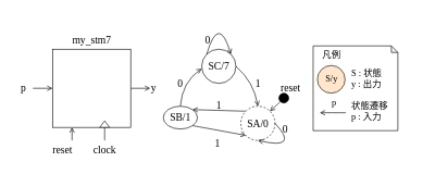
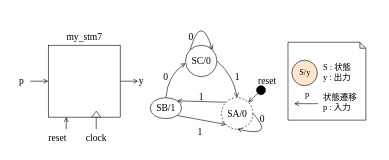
- <mxCell id="19" value="凡例" style="text;html=1;align=center;verticalAlign=middle;resizable=0;points=[];autosize=1;strokeColor=none;fillColor=none;fontFamily=Lucida Console;fontSize=14;fontColor=default;labelBackgroundColor=none;" vertex="1" parent="1"><mxGeometry x="482.75" y="70" width="50" height="30" as="geometry" /></mxCell>
- <mxCell id="23" value="&lt;span&gt;SC/&lt;/span&gt;&lt;span style=&quot;&quot;&gt;7&lt;/span&gt;" style="ellipse;whiteSpace=wrap;html=1;aspect=fixed;fontFamily=Lucida Console;fontSize=16;fontColor=default;labelBackgroundColor=none;" vertex="1" parent="1"><mxGeometry x="309" y="75" width="52.5" height="52.5" as="geometry" /></mxCell>
+ <mxCell id="23" value="&lt;span&gt;SC/&lt;/span&gt;&lt;span style=&quot;&quot;&gt;0&lt;/span&gt;" style="ellipse;whiteSpace=wrap;html=1;aspect=fixed;fontFamily=Lucida Console;fontSize=16;fontColor=default;labelBackgroundColor=none;" vertex="1" parent="1"><mxGeometry x="309" y="75" width="52.5" height="52.5" as="geometry" /></mxCell>
